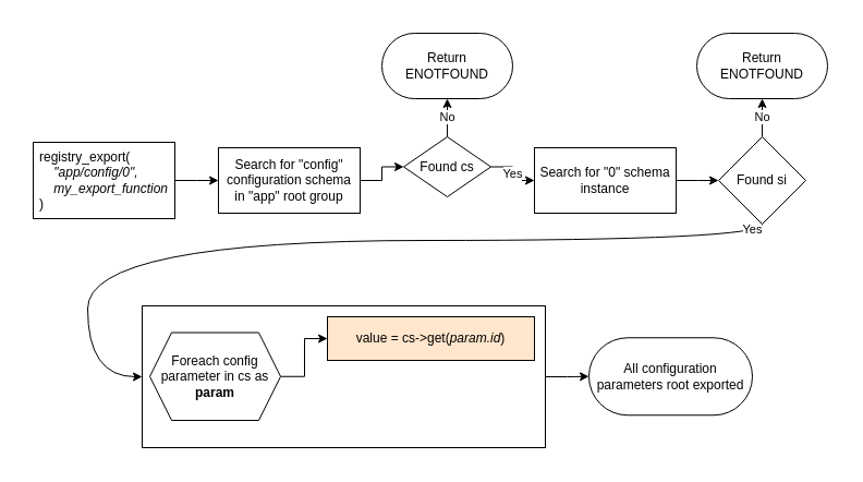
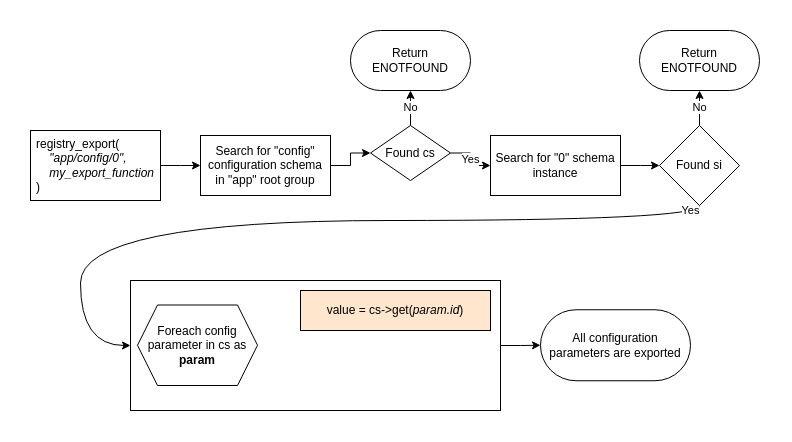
- <mxCell id="19" value="" style="edgeStyle=elbowEdgeStyle;rounded=0;html=1;exitX=1;exitY=0.5;exitDx=0;exitDy=0;" edge="1" parent="1" source="20" target="21"><mxGeometry relative="1" as="geometry"><mxPoint x="290" y="245" as="targetPoint" /><mxPoint as="offset" /><mxPoint x="247" y="386.75" as="sourcePoint" /></mxGeometry></mxCell>
- <mxCell id="10" value="All configuration parameters root exported" style="rounded=1;whiteSpace=wrap;html=1;arcSize=50;" parent="1" vertex="1"><mxGeometry x="540" y="309.25" width="150" height="71" as="geometry" /></mxCell>
+ <mxCell id="10" value="All configuration parameters are exported" style="rounded=1;whiteSpace=wrap;html=1;arcSize=50;" parent="1" vertex="1"><mxGeometry x="540" y="309.25" width="150" height="71" as="geometry" /></mxCell>
